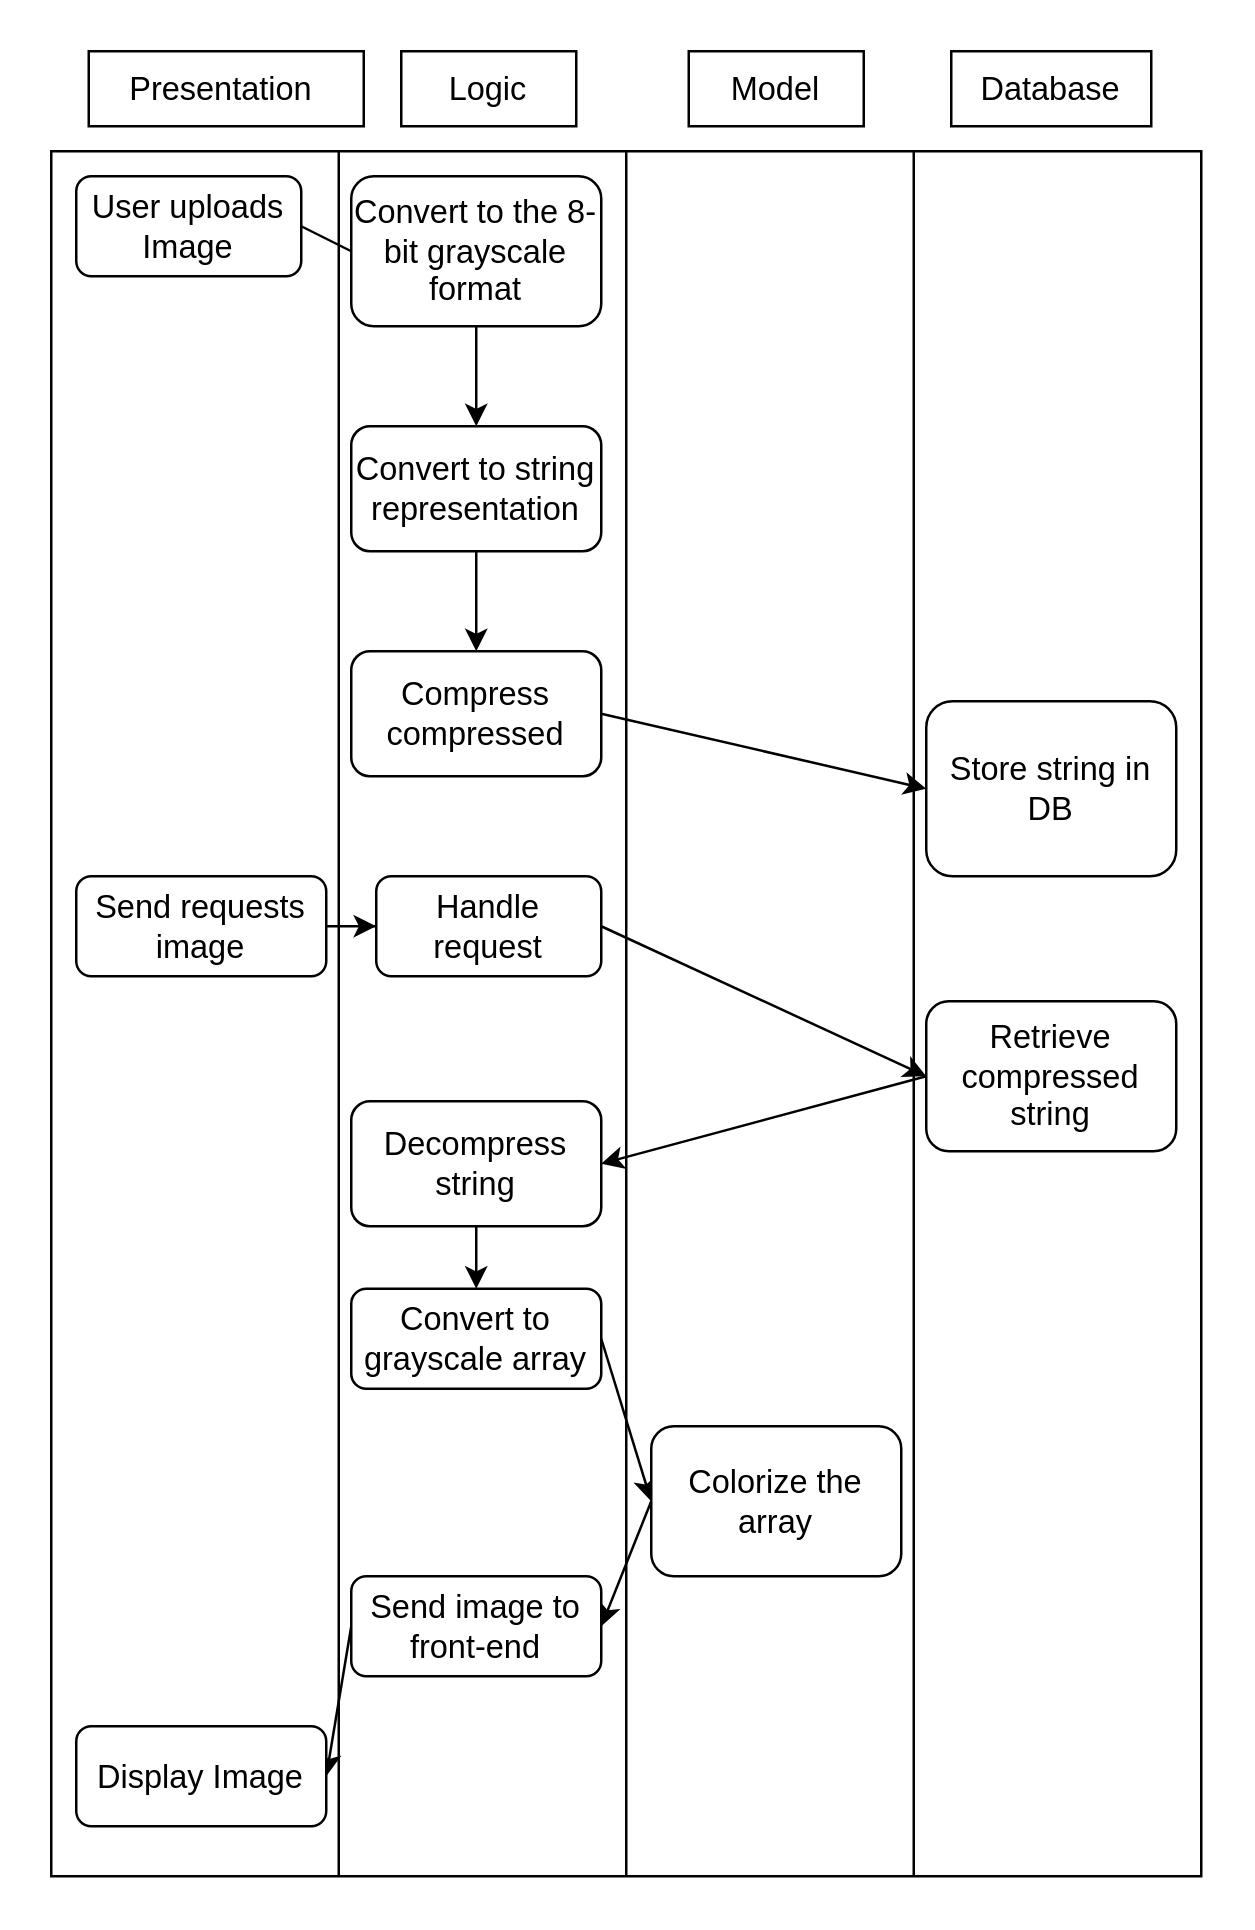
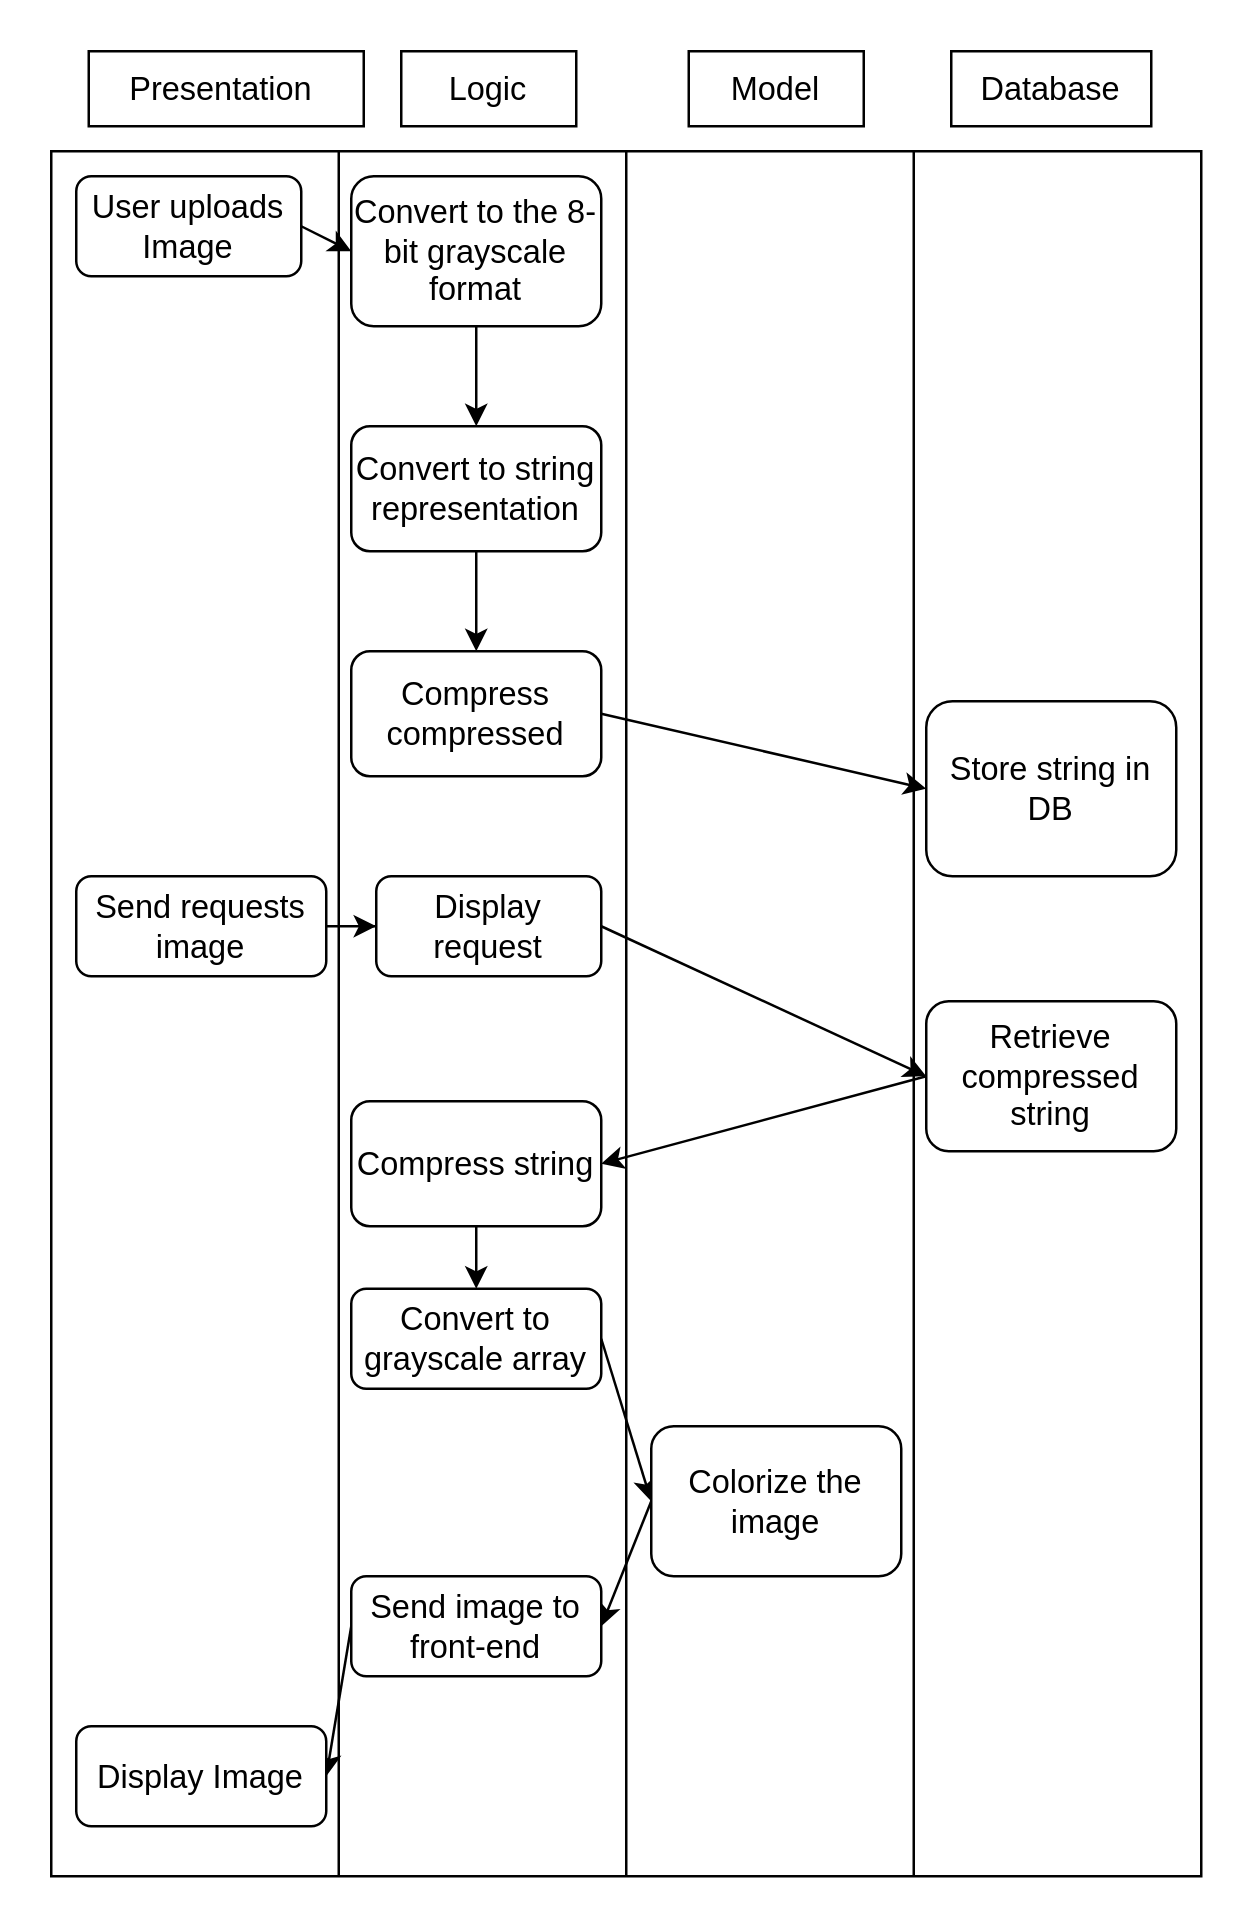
- <mxCell id="8" style="rounded=0;orthogonalLoop=1;jettySize=auto;html=1;exitX=1;exitY=0.5;exitDx=0;exitDy=0;entryX=0;entryY=0.5;entryDx=0;entryDy=0;fontSize=13;fontStyle=0;endArrow=none;" parent="1" source="9" target="11" edge="1"><mxGeometry relative="1" as="geometry" /></mxCell>
+ <mxCell id="8" style="rounded=0;orthogonalLoop=1;jettySize=auto;html=1;exitX=1;exitY=0.5;exitDx=0;exitDy=0;entryX=0;entryY=0.5;entryDx=0;entryDy=0;fontSize=13;fontStyle=0" parent="1" source="9" target="11" edge="1"><mxGeometry relative="1" as="geometry" /></mxCell>
- <mxCell id="20" value="Handle request" style="rounded=1;whiteSpace=wrap;html=1;fontSize=13;fontStyle=0" parent="1" vertex="1"><mxGeometry x="150" y="350" width="90" height="40" as="geometry" /></mxCell>
+ <mxCell id="20" value="Display request" style="rounded=1;whiteSpace=wrap;html=1;fontSize=13;fontStyle=0" parent="1" vertex="1"><mxGeometry x="150" y="350" width="90" height="40" as="geometry" /></mxCell>
- <mxCell id="24" value="Decompress string" style="rounded=1;whiteSpace=wrap;html=1;fontSize=13;fontStyle=0" parent="1" vertex="1"><mxGeometry x="140" y="440" width="100" height="50" as="geometry" /></mxCell>
+ <mxCell id="24" value="Compress string" style="rounded=1;whiteSpace=wrap;html=1;fontSize=13;fontStyle=0" parent="1" vertex="1"><mxGeometry x="140" y="440" width="100" height="50" as="geometry" /></mxCell>
- <mxCell id="30" value="Colorize the array" style="rounded=1;whiteSpace=wrap;html=1;fontSize=13;fontStyle=0" parent="1" vertex="1"><mxGeometry x="260" y="570" width="100" height="60" as="geometry" /></mxCell>
+ <mxCell id="30" value="Colorize the image" style="rounded=1;whiteSpace=wrap;html=1;fontSize=13;fontStyle=0" parent="1" vertex="1"><mxGeometry x="260" y="570" width="100" height="60" as="geometry" /></mxCell>
